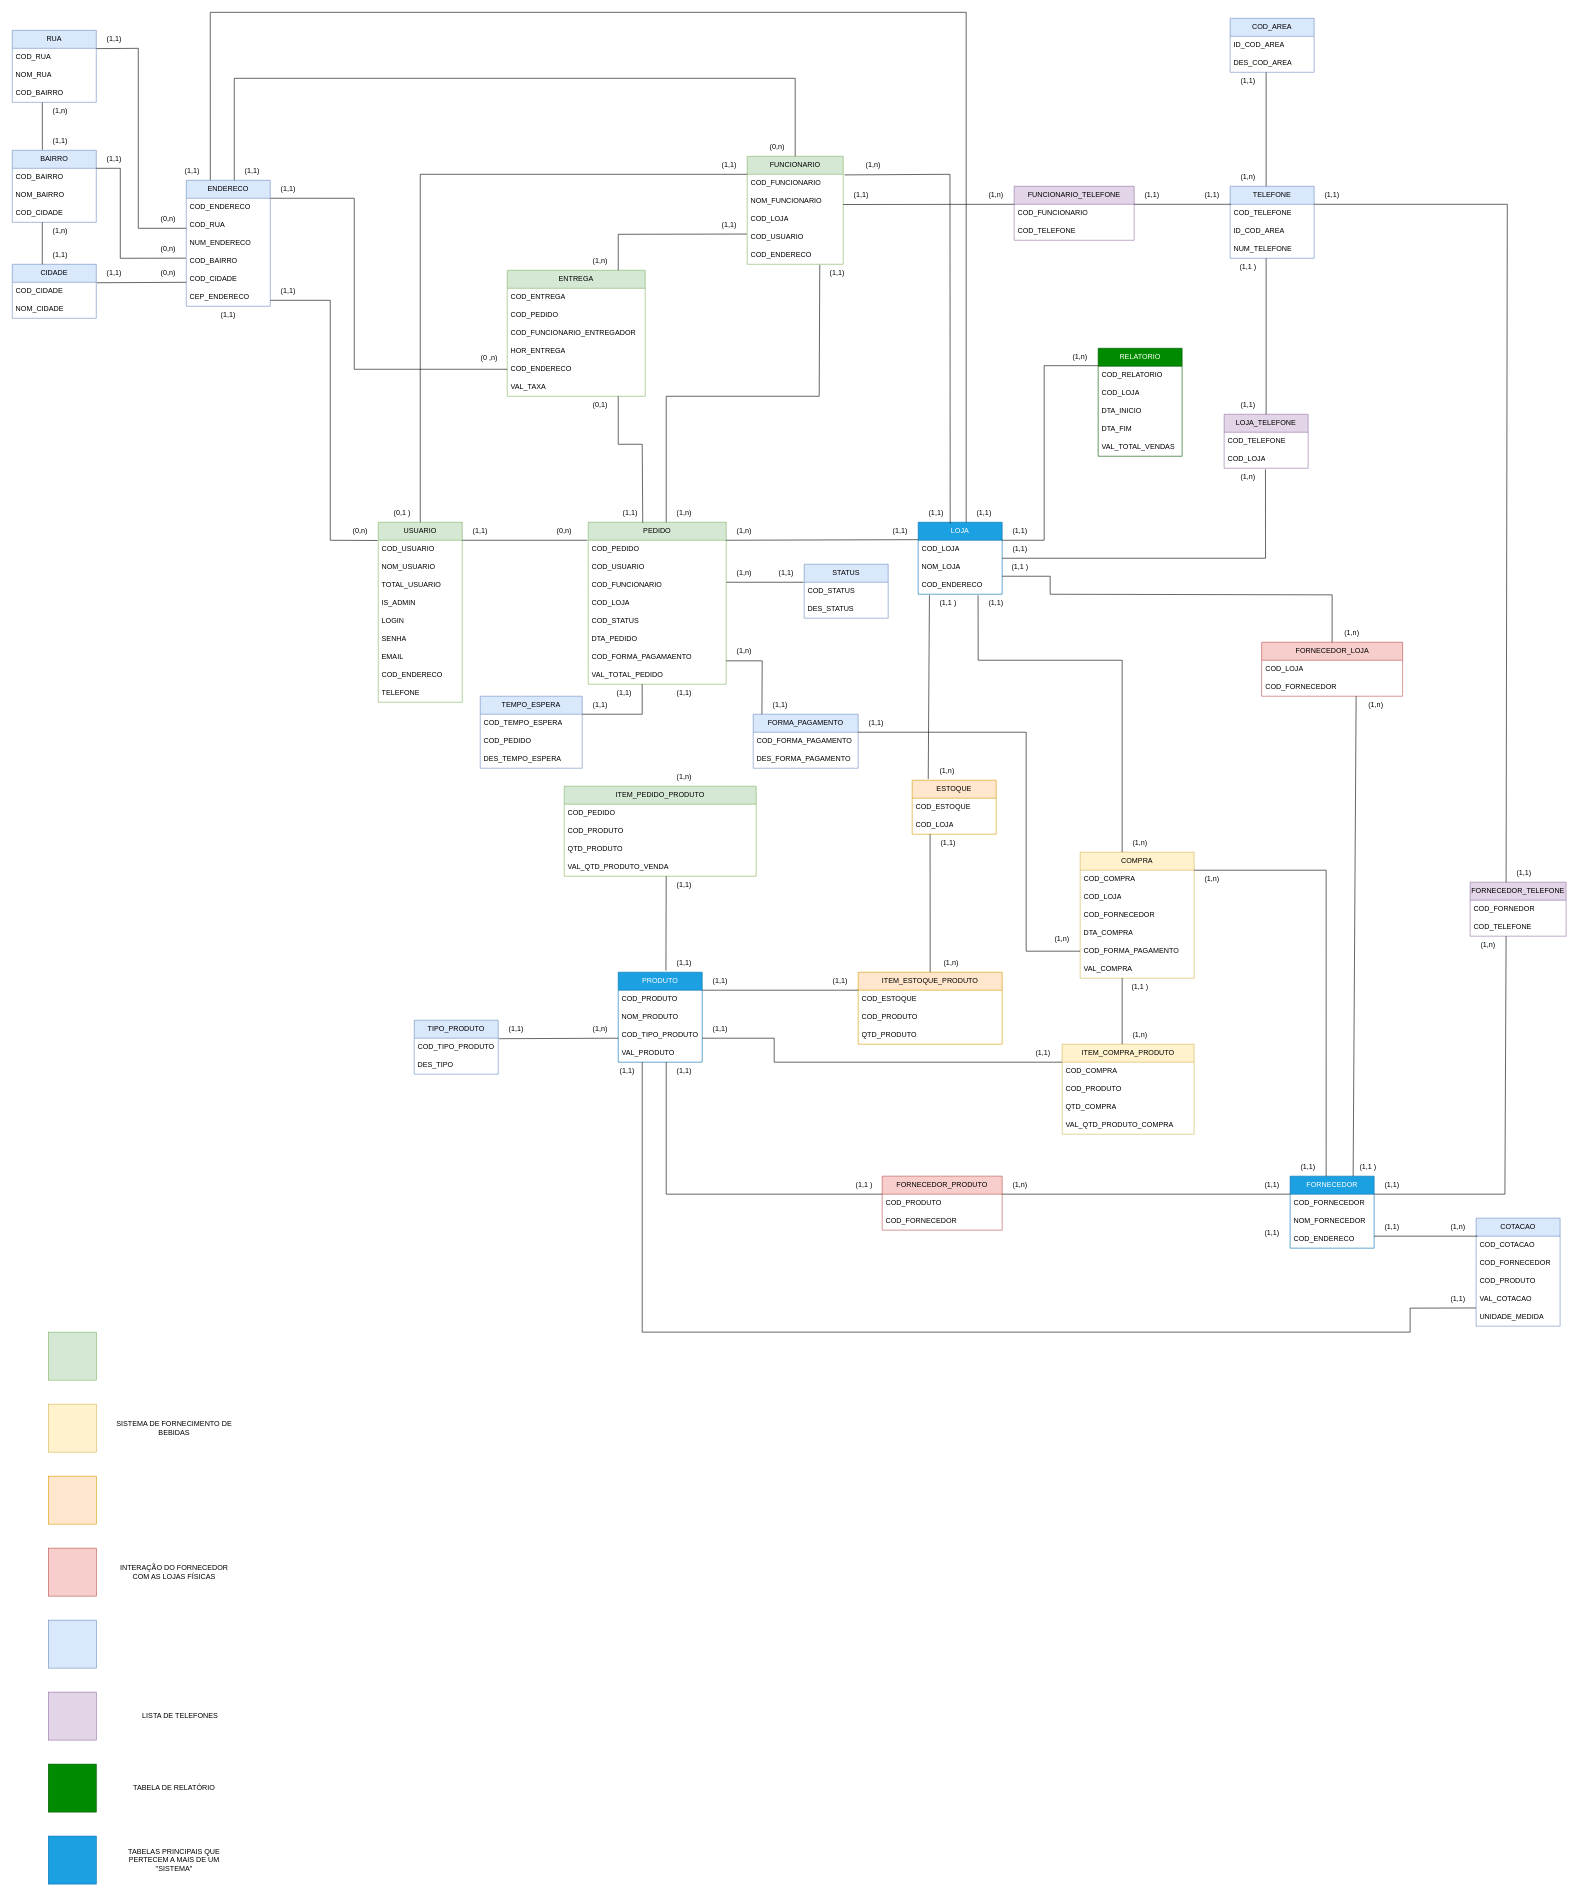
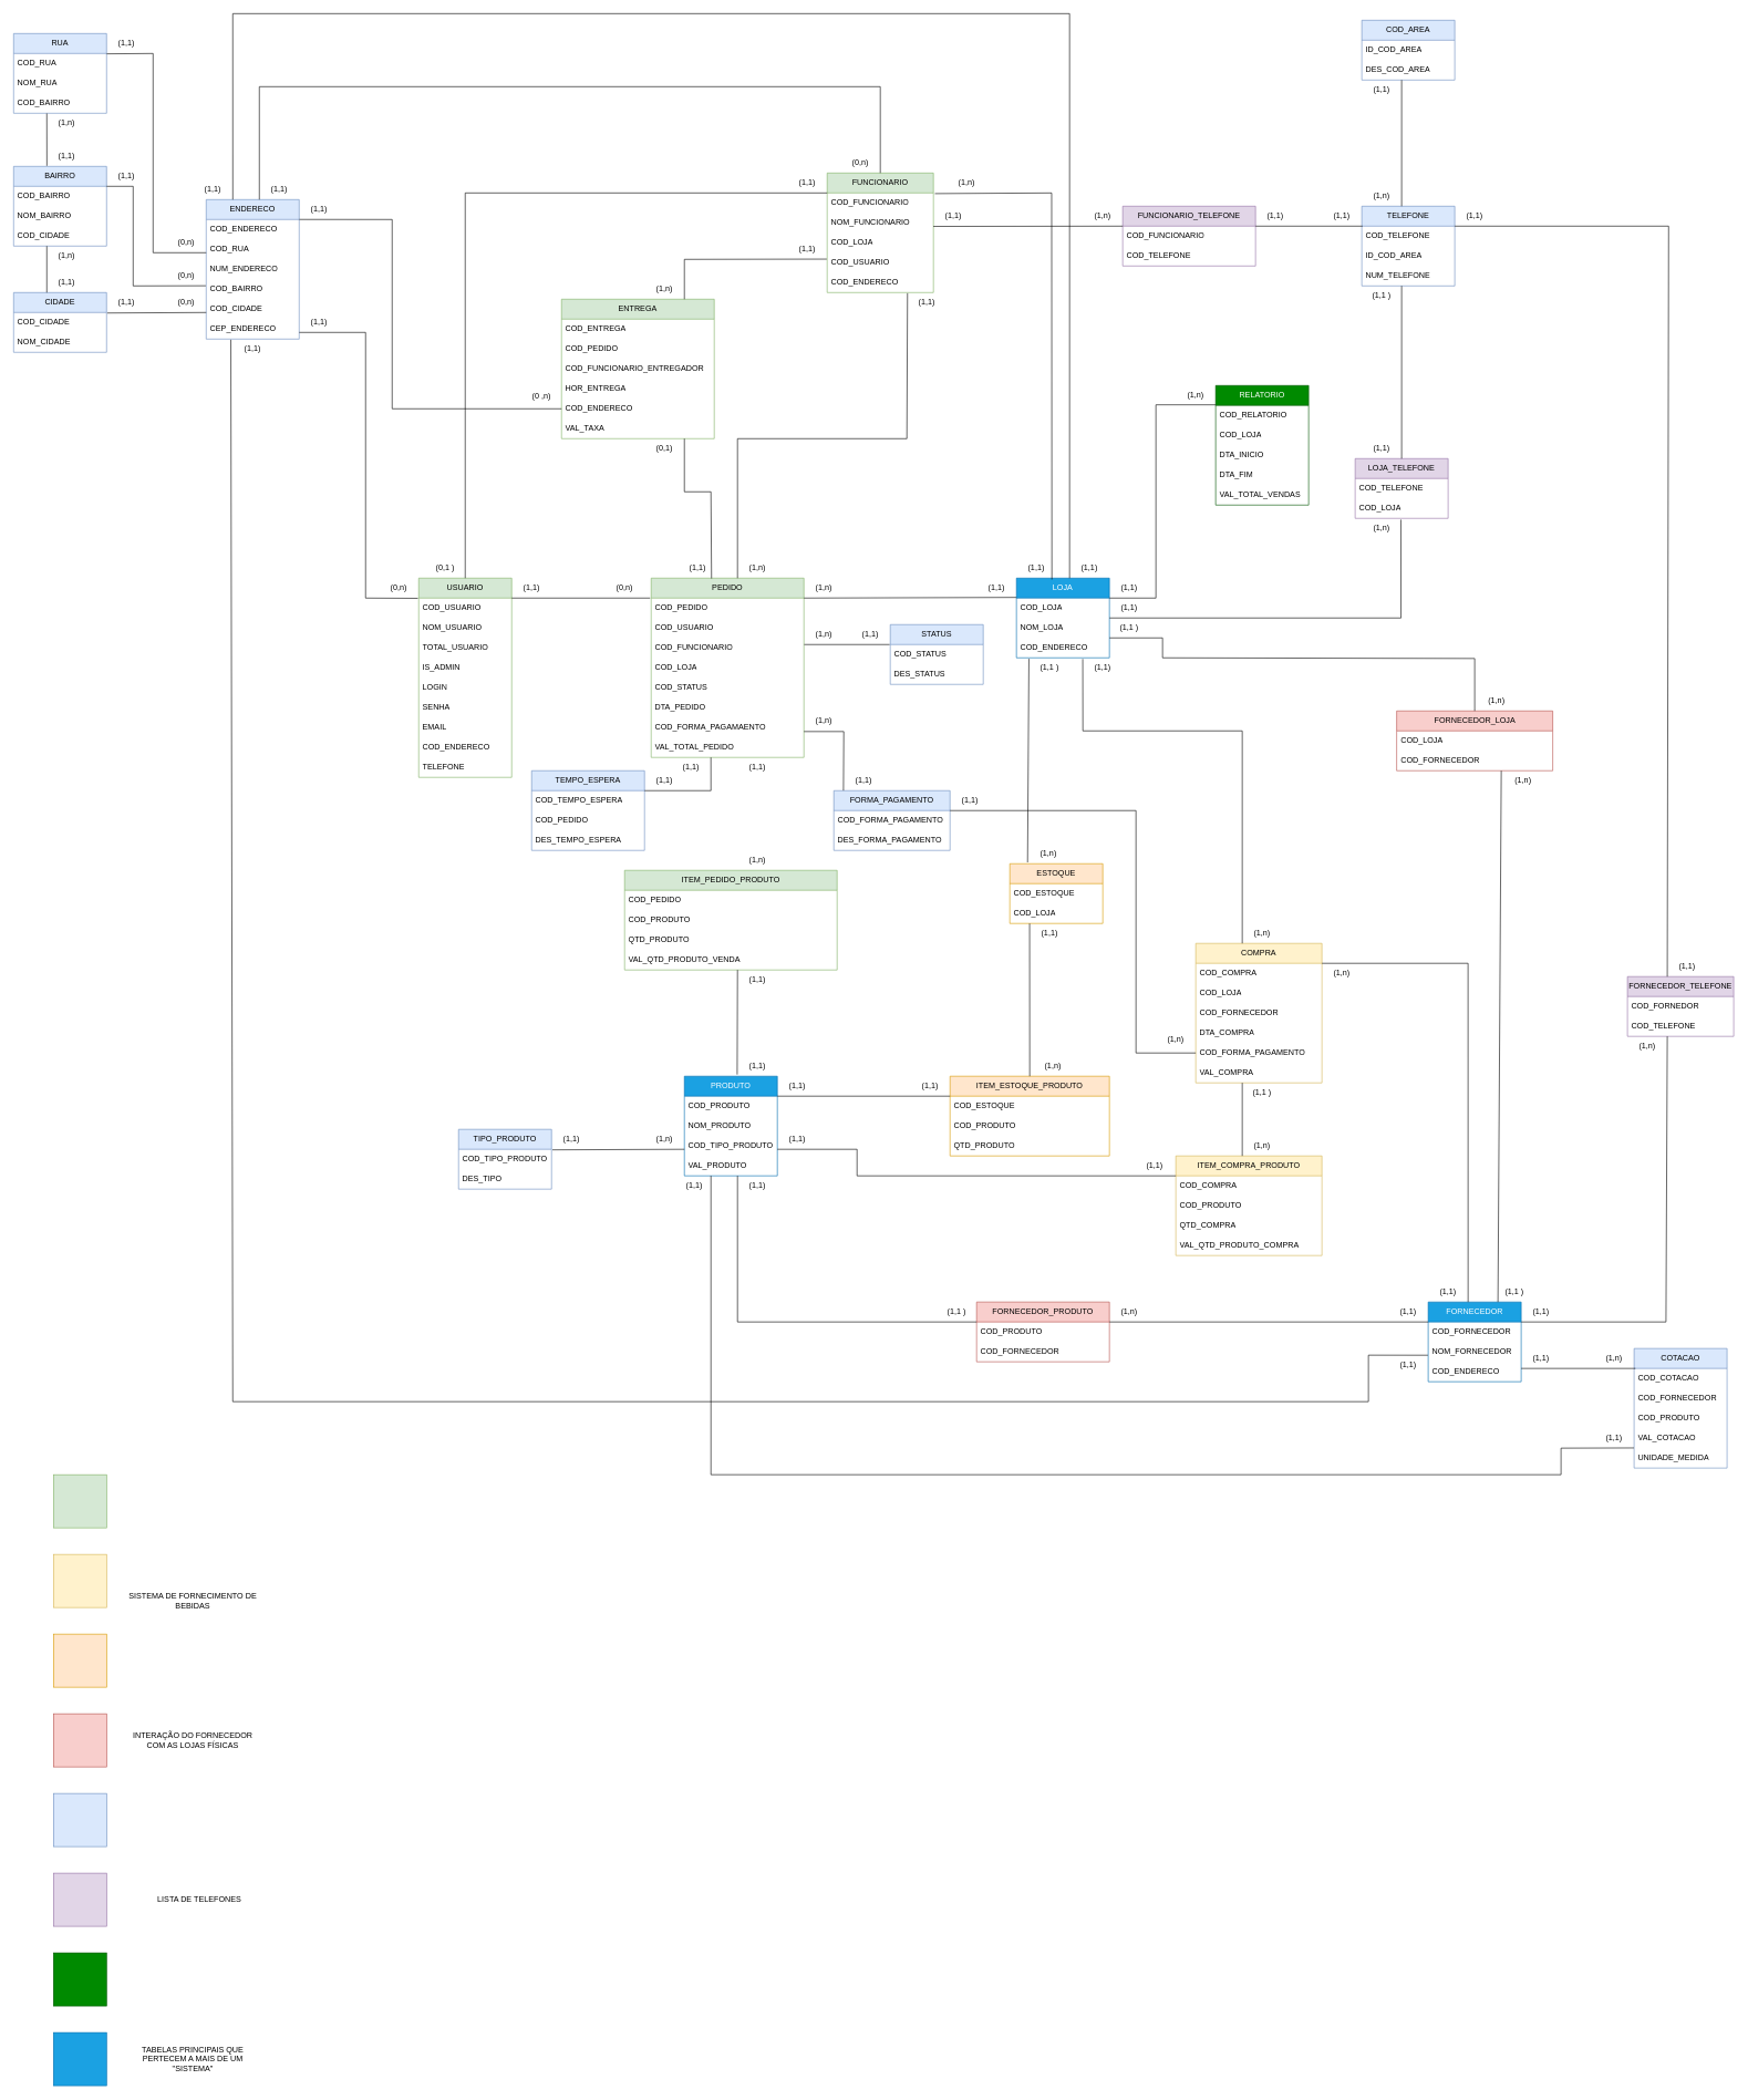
+ <mxCell id="126" value="" style="endArrow=none;html=1;rounded=0;exitX=-0.003;exitY=0.669;exitDx=0;exitDy=0;entryX=0.265;entryY=1.033;entryDx=0;entryDy=0;entryPerimeter=0;exitPerimeter=0;" edge="1" parent="1" source="40" target="116"><mxGeometry width="50" height="50" relative="1" as="geometry"><mxPoint x="2150" y="2125" as="sourcePoint" /><mxPoint x="350" y="510" as="targetPoint" /><Array as="points"><mxPoint x="2060" y="2040" /><mxPoint x="2060" y="2110" /><mxPoint x="350" y="2110" /></Array></mxGeometry></mxCell>
- <mxCell id="235" value="SISTEMA DE FORNECIMENTO DE BEBIDAS" style="text;html=1;strokeColor=none;fillColor=none;align=center;verticalAlign=middle;whiteSpace=wrap;rounded=0;" vertex="1" parent="1"><mxGeometry x="190" y="2340" width="200" height="80" as="geometry" /></mxCell>
+ <mxCell id="235" value="SISTEMA DE FORNECIMENTO DE BEBIDAS" style="text;html=1;strokeColor=none;fillColor=none;align=center;verticalAlign=middle;whiteSpace=wrap;rounded=0;" vertex="1" parent="1"><mxGeometry x="190" y="2370" width="200" height="80" as="geometry" /></mxCell>
- <mxCell id="241" value="TABELA DE RELATÓRIO" style="text;html=1;strokeColor=none;fillColor=none;align=center;verticalAlign=middle;whiteSpace=wrap;rounded=0;" vertex="1" parent="1"><mxGeometry x="190" y="2940" width="200" height="80" as="geometry" /></mxCell>
